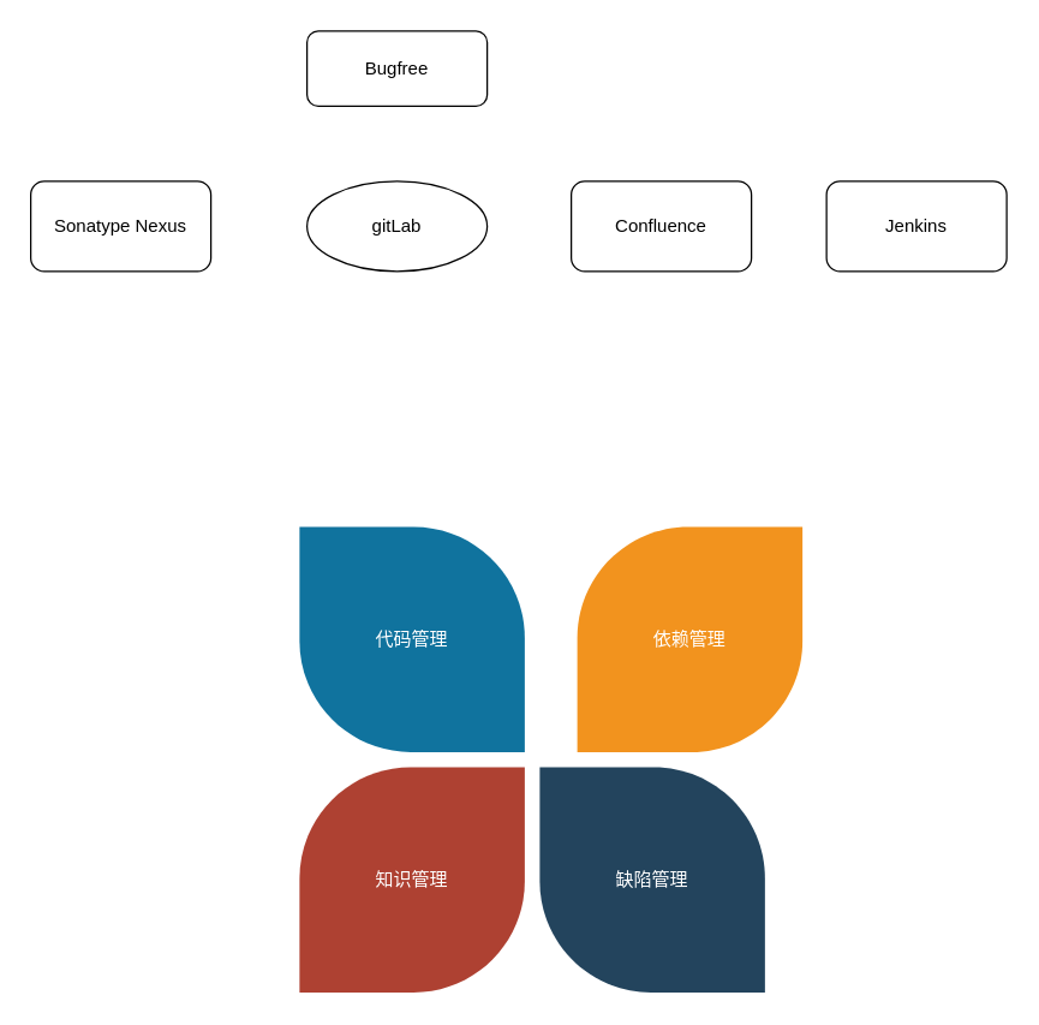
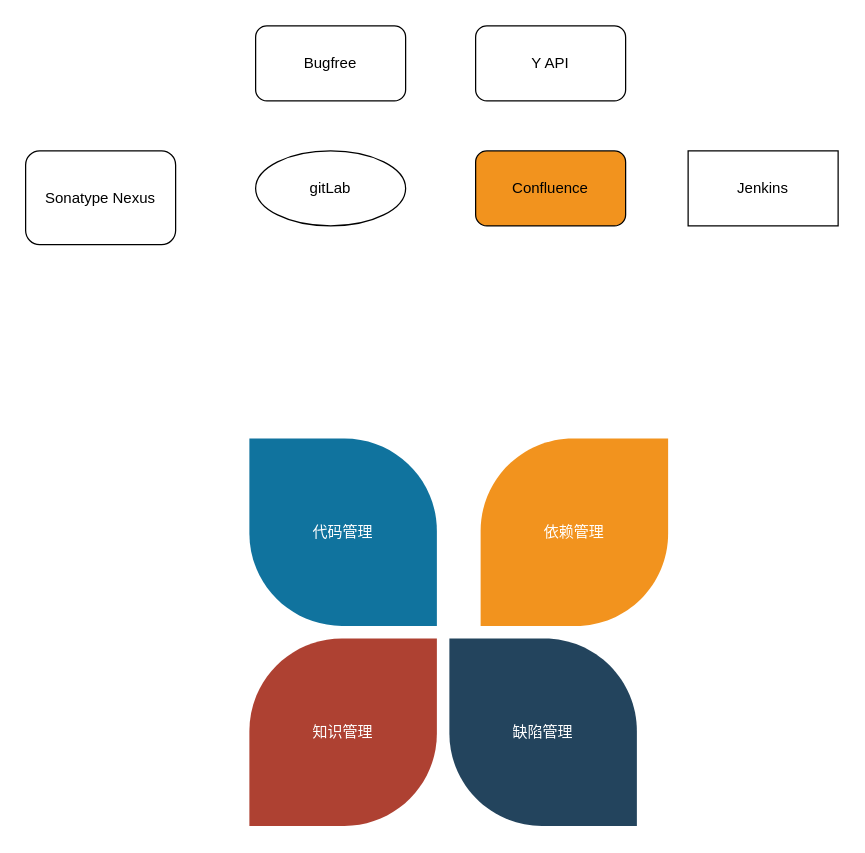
- <mxCell id="6" value="Bugfree" style="rounded=1;whiteSpace=wrap;html=1;" vertex="1" parent="1"><mxGeometry x="204" y="20" width="120" height="50" as="geometry" /></mxCell>
+ <mxCell id="6" value="Bugfree" style="rounded=1;whiteSpace=wrap;html=1;" vertex="1" parent="1"><mxGeometry x="204" y="20" width="120" height="60" as="geometry" /></mxCell>
+ <mxCell id="7" value="Y API" style="rounded=1;whiteSpace=wrap;html=1;" vertex="1" parent="1"><mxGeometry x="380" y="20" width="120" height="60" as="geometry" /></mxCell>
- <mxCell id="2" value="Sonatype Nexus" style="rounded=1;whiteSpace=wrap;html=1;" vertex="1" parent="1"><mxGeometry x="20" y="120" width="120" height="60" as="geometry" /></mxCell>
+ <mxCell id="2" value="Sonatype Nexus" style="rounded=1;whiteSpace=wrap;html=1;" vertex="1" parent="1"><mxGeometry x="20" y="120" width="120" height="75" as="geometry" /></mxCell>
- <mxCell id="4" value="Confluence" style="rounded=1;whiteSpace=wrap;html=1;" vertex="1" parent="1"><mxGeometry x="380" y="120" width="120" height="60" as="geometry" /></mxCell>
+ <mxCell id="4" value="Confluence" style="rounded=1;whiteSpace=wrap;html=1;fillColor=#f2931e;" vertex="1" parent="1"><mxGeometry x="380" y="120" width="120" height="60" as="geometry" /></mxCell>
- <mxCell id="5" value="Jenkins" style="rounded=1;whiteSpace=wrap;html=1;" vertex="1" parent="1"><mxGeometry x="550" y="120" width="120" height="60" as="geometry" /></mxCell>
+ <mxCell id="5" value="Jenkins" style="whiteSpace=wrap;html=1;rounded=0;" vertex="1" parent="1"><mxGeometry x="550" y="120" width="120" height="60" as="geometry" /></mxCell>
